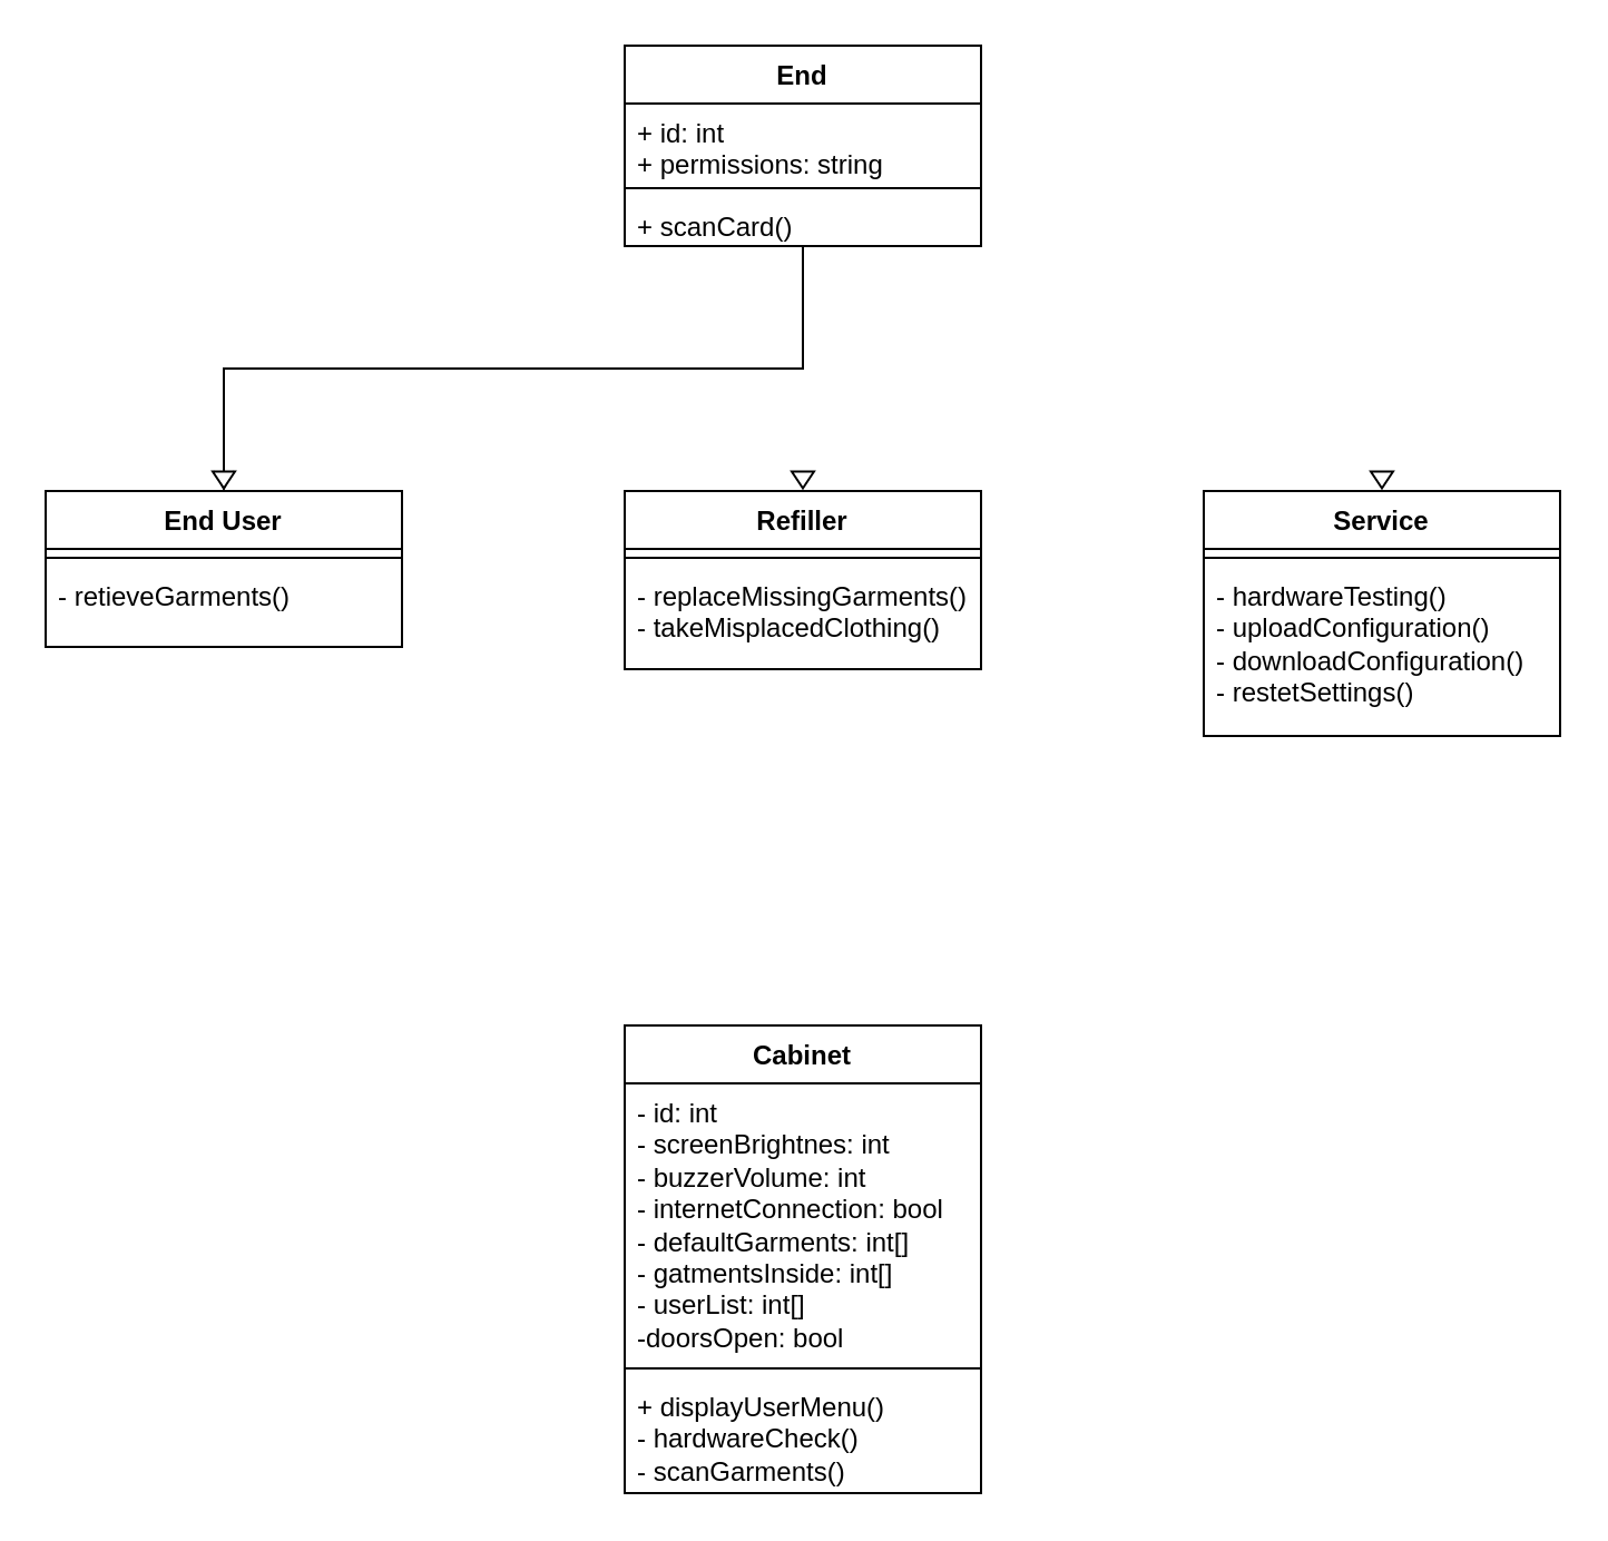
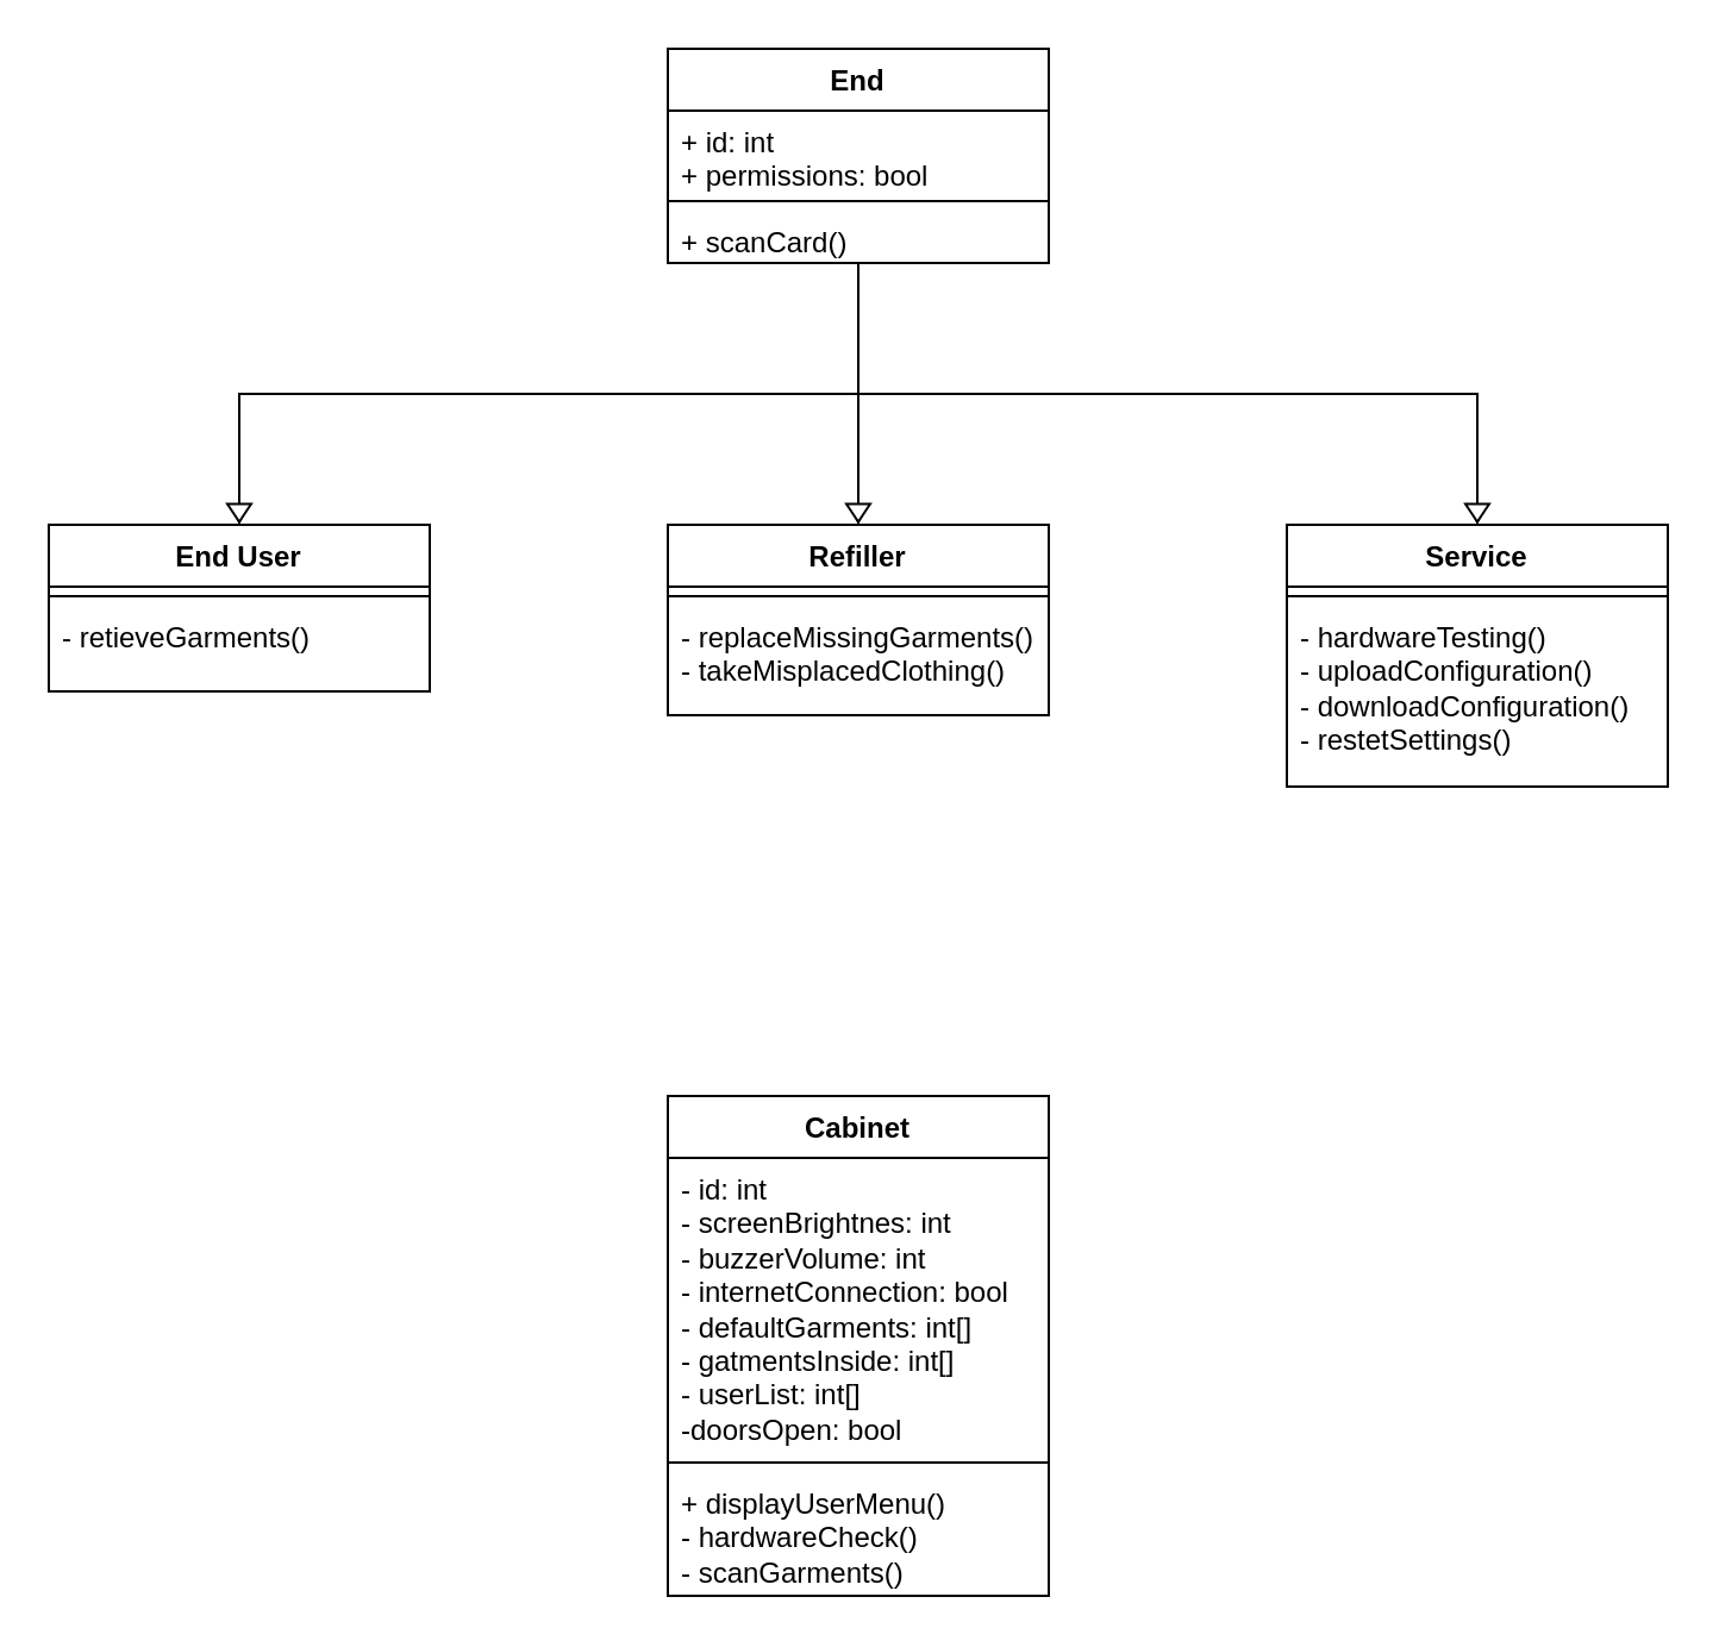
- <mxCell id="14" value="+ id: int&lt;div&gt;+ permissions: string&lt;/div&gt;" style="text;strokeColor=none;fillColor=none;align=left;verticalAlign=top;spacingLeft=4;spacingRight=4;overflow=hidden;rotatable=0;points=[[0,0.5],[1,0.5]];portConstraint=eastwest;whiteSpace=wrap;html=1;" vertex="1" parent="13"><mxGeometry y="26" width="160" height="34" as="geometry" /></mxCell>
+ <mxCell id="14" value="+ id: int&lt;div&gt;+ permissions: bool&lt;/div&gt;" style="text;strokeColor=none;fillColor=none;align=left;verticalAlign=top;spacingLeft=4;spacingRight=4;overflow=hidden;rotatable=0;points=[[0,0.5],[1,0.5]];portConstraint=eastwest;whiteSpace=wrap;html=1;" vertex="1" parent="13"><mxGeometry y="26" width="160" height="34" as="geometry" /></mxCell>
+ <mxCell id="8" style="edgeStyle=orthogonalEdgeStyle;rounded=0;orthogonalLoop=1;jettySize=auto;html=1;exitX=0.5;exitY=1;exitDx=0;exitDy=0;" edge="1" parent="6" source="13" target="10"><mxGeometry relative="1" as="geometry" /></mxCell>
+ <mxCell id="9" style="edgeStyle=orthogonalEdgeStyle;rounded=0;orthogonalLoop=1;jettySize=auto;html=1;exitX=0.5;exitY=1;exitDx=0;exitDy=0;" edge="1" parent="6" source="13" target="20"><mxGeometry relative="1" as="geometry" /></mxCell>
